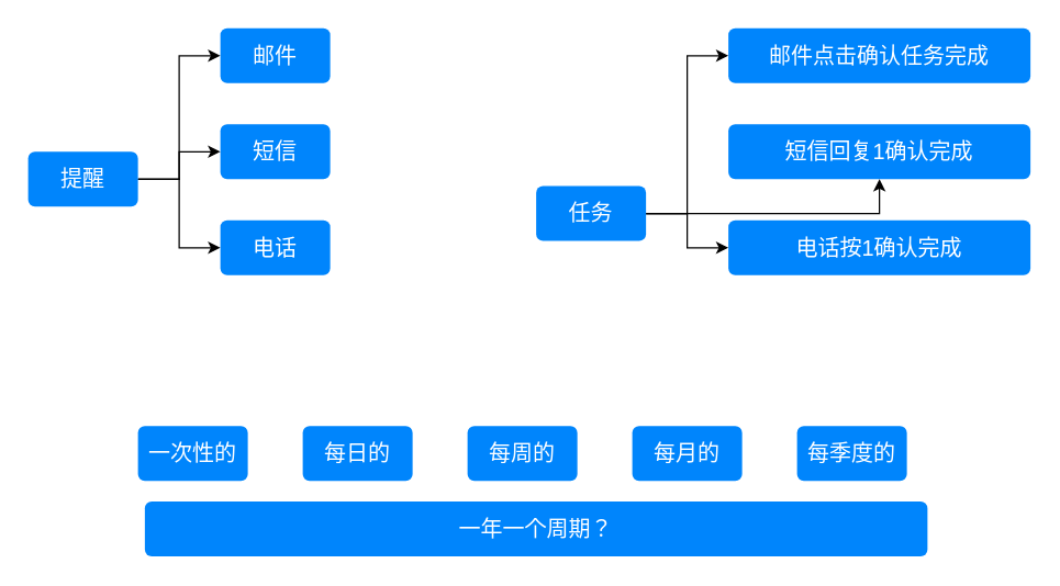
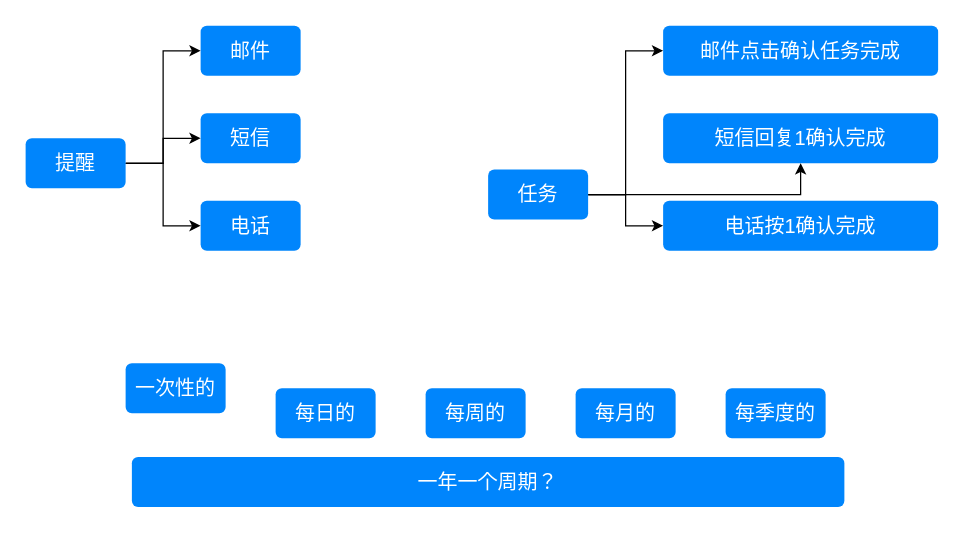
- <mxCell id="16" value="一次性的" style="html=1;shadow=0;dashed=0;shape=mxgraph.bootstrap.rrect;rSize=5;strokeColor=none;strokeWidth=1;fillColor=#0085FC;fontColor=#FFFFFF;whiteSpace=wrap;align=center;verticalAlign=middle;spacingLeft=0;fontStyle=0;fontSize=16;spacing=5;" parent="1" vertex="1"><mxGeometry x="100" y="310" width="80" height="40" as="geometry" /></mxCell>
+ <mxCell id="16" value="一次性的" style="html=1;shadow=0;dashed=0;shape=mxgraph.bootstrap.rrect;rSize=5;strokeColor=none;strokeWidth=1;fillColor=#0085FC;fontColor=#FFFFFF;whiteSpace=wrap;align=center;verticalAlign=middle;spacingLeft=0;fontStyle=0;fontSize=16;spacing=5;" parent="1" vertex="1"><mxGeometry x="100" y="290" width="80" height="40" as="geometry" /></mxCell>
